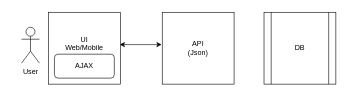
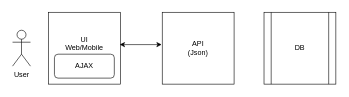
- <mxCell id="7" value="User" style="shape=umlActor;verticalLabelPosition=bottom;labelBackgroundColor=#ffffff;verticalAlign=top;html=1;outlineConnect=0;" vertex="1" parent="1"><mxGeometry x="35" y="45" width="30" height="60" as="geometry" /></mxCell>
+ <mxCell id="7" value="User" style="shape=umlActor;verticalLabelPosition=bottom;labelBackgroundColor=#ffffff;verticalAlign=top;html=1;outlineConnect=0;" vertex="1" parent="1"><mxGeometry x="20" y="50" width="30" height="60" as="geometry" /></mxCell>
